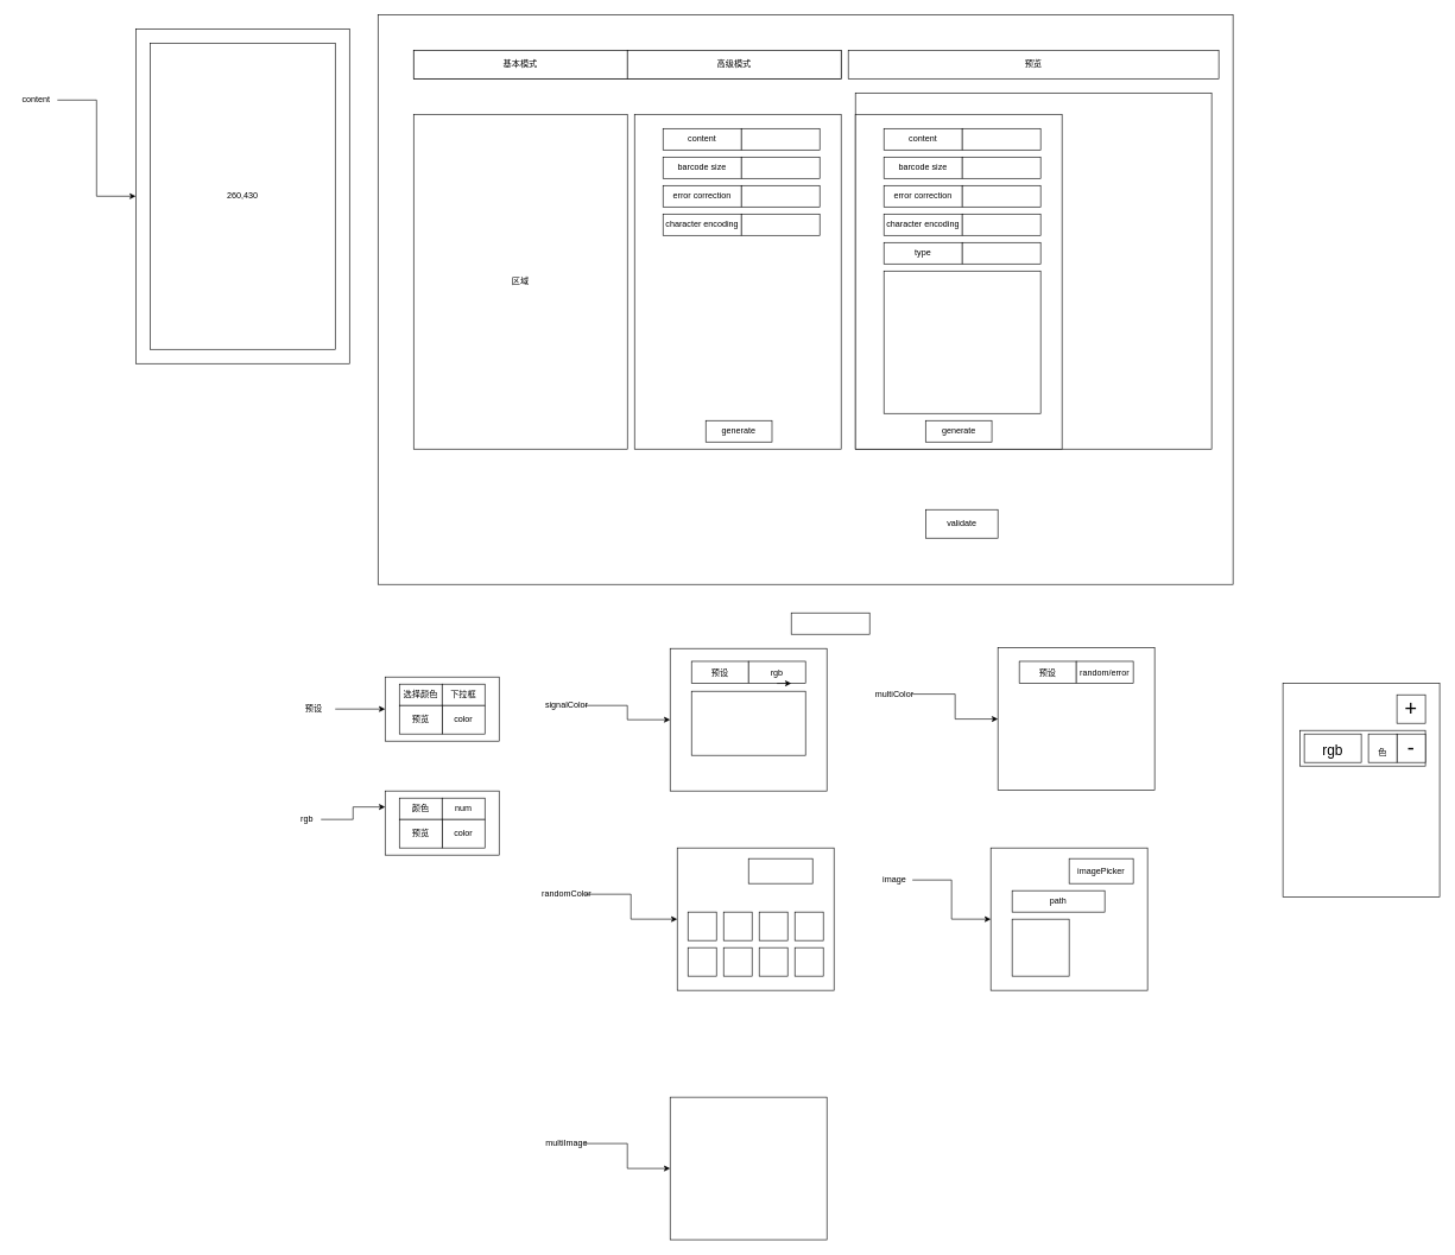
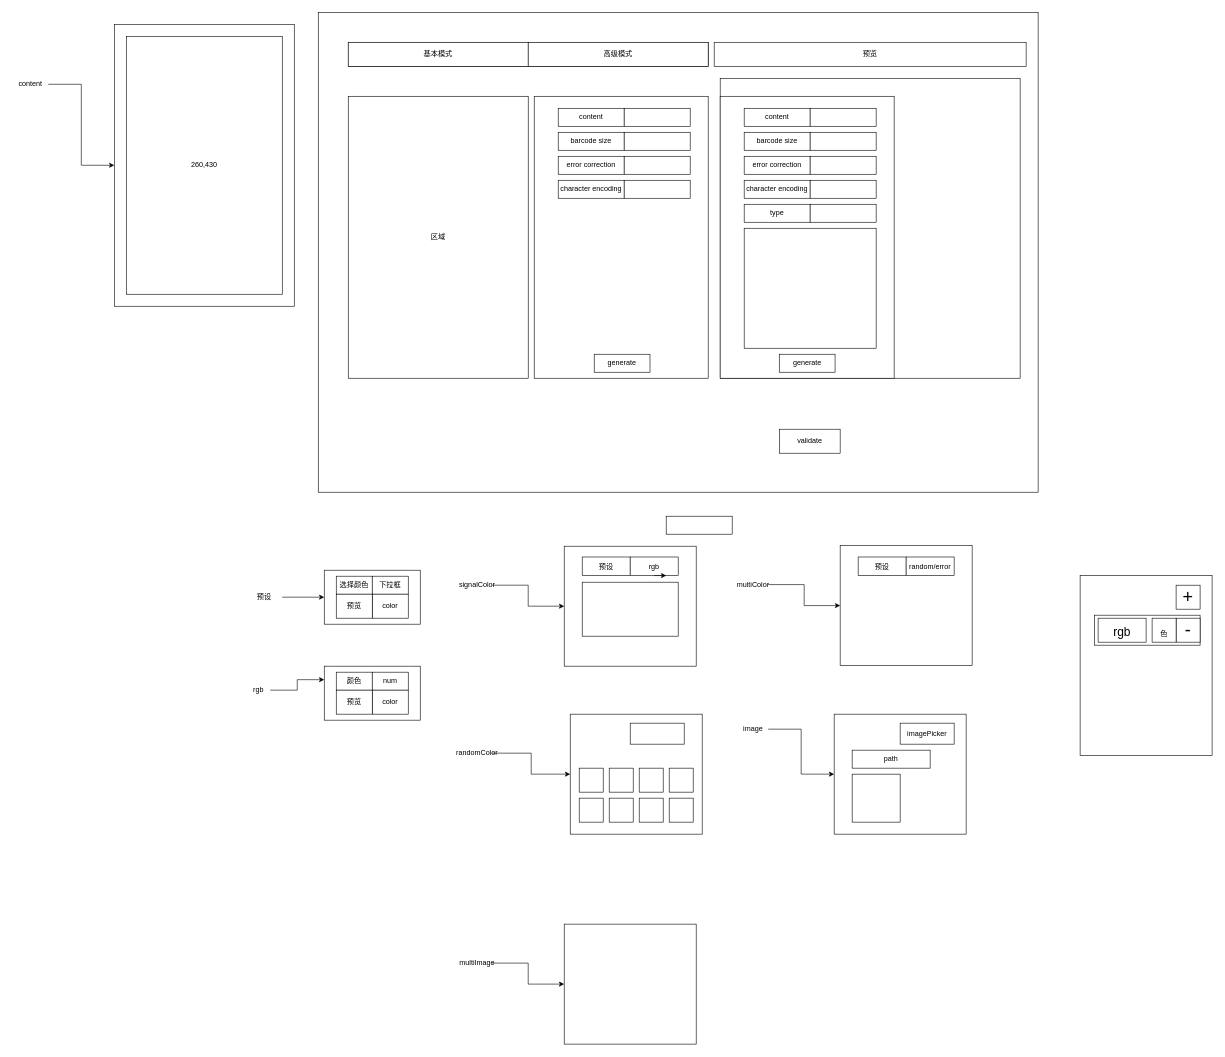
- <mxCell id="35" value="signalColor" style="text;html=1;strokeColor=none;fillColor=none;align=center;verticalAlign=middle;whiteSpace=wrap;rounded=0;" parent="1" vertex="1"><mxGeometry x="770" y="975" width="50" height="30" as="geometry" /></mxCell>
+ <mxCell id="35" value="signalColor" style="text;html=1;strokeColor=none;fillColor=none;align=center;verticalAlign=middle;whiteSpace=wrap;rounded=0;" parent="1" vertex="1"><mxGeometry x="770" y="960" width="50" height="30" as="geometry" /></mxCell>
- <mxCell id="44" value="image" style="text;html=1;strokeColor=none;fillColor=none;align=center;verticalAlign=middle;whiteSpace=wrap;rounded=0;" parent="1" vertex="1"><mxGeometry x="1230" y="1220" width="50" height="30" as="geometry" /></mxCell>
+ <mxCell id="44" value="image" style="text;html=1;strokeColor=none;fillColor=none;align=center;verticalAlign=middle;whiteSpace=wrap;rounded=0;" parent="1" vertex="1"><mxGeometry x="1230" y="1200" width="50" height="30" as="geometry" /></mxCell>
